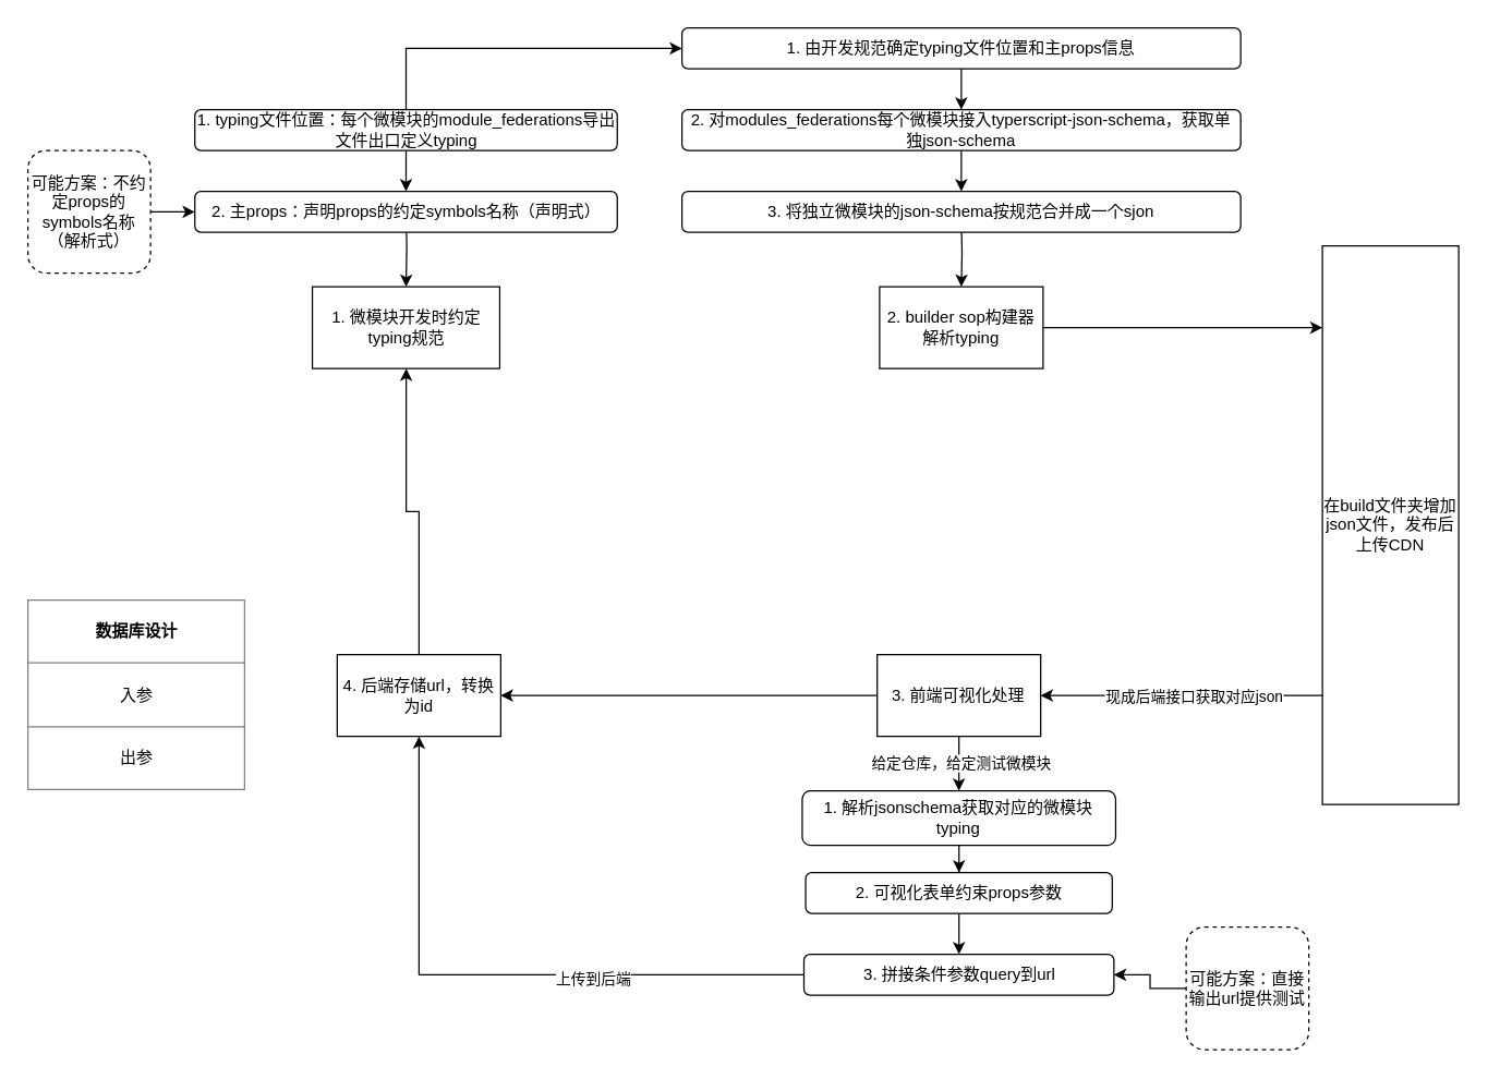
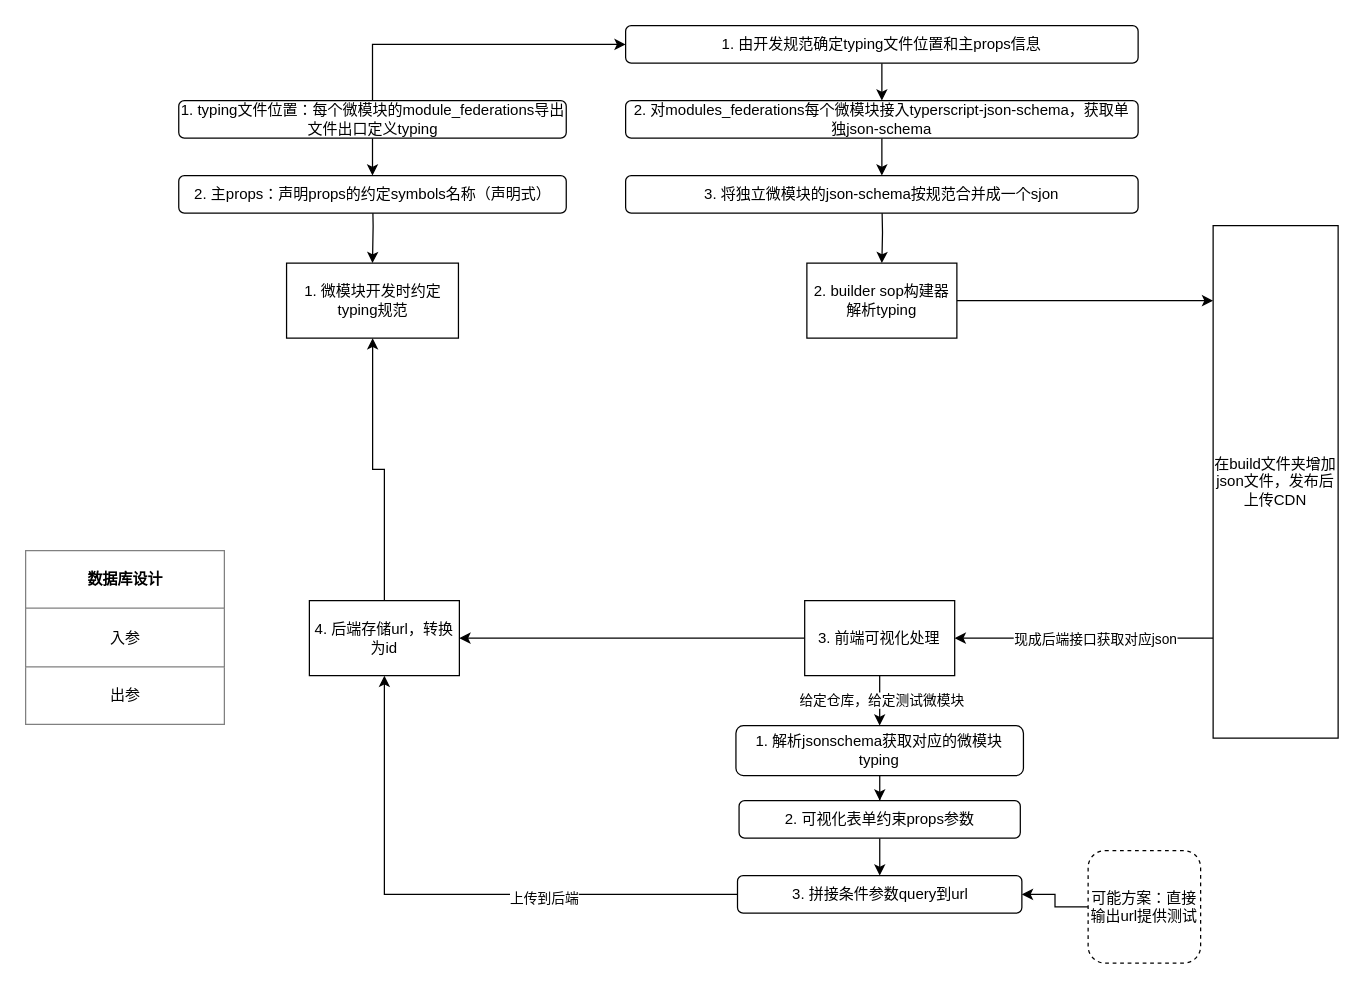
- <mxCell id="29" value="可能方案：不约定props的symbols名称（解析式）" style="rounded=1;whiteSpace=wrap;html=1;dashed=1;" vertex="1" parent="1"><mxGeometry x="20" y="110" width="90" height="90" as="geometry" /></mxCell>
- <mxCell id="28" style="edgeStyle=orthogonalEdgeStyle;rounded=0;orthogonalLoop=1;jettySize=auto;html=1;" edge="1" parent="1" source="29" target="27"><mxGeometry relative="1" as="geometry" /></mxCell>
